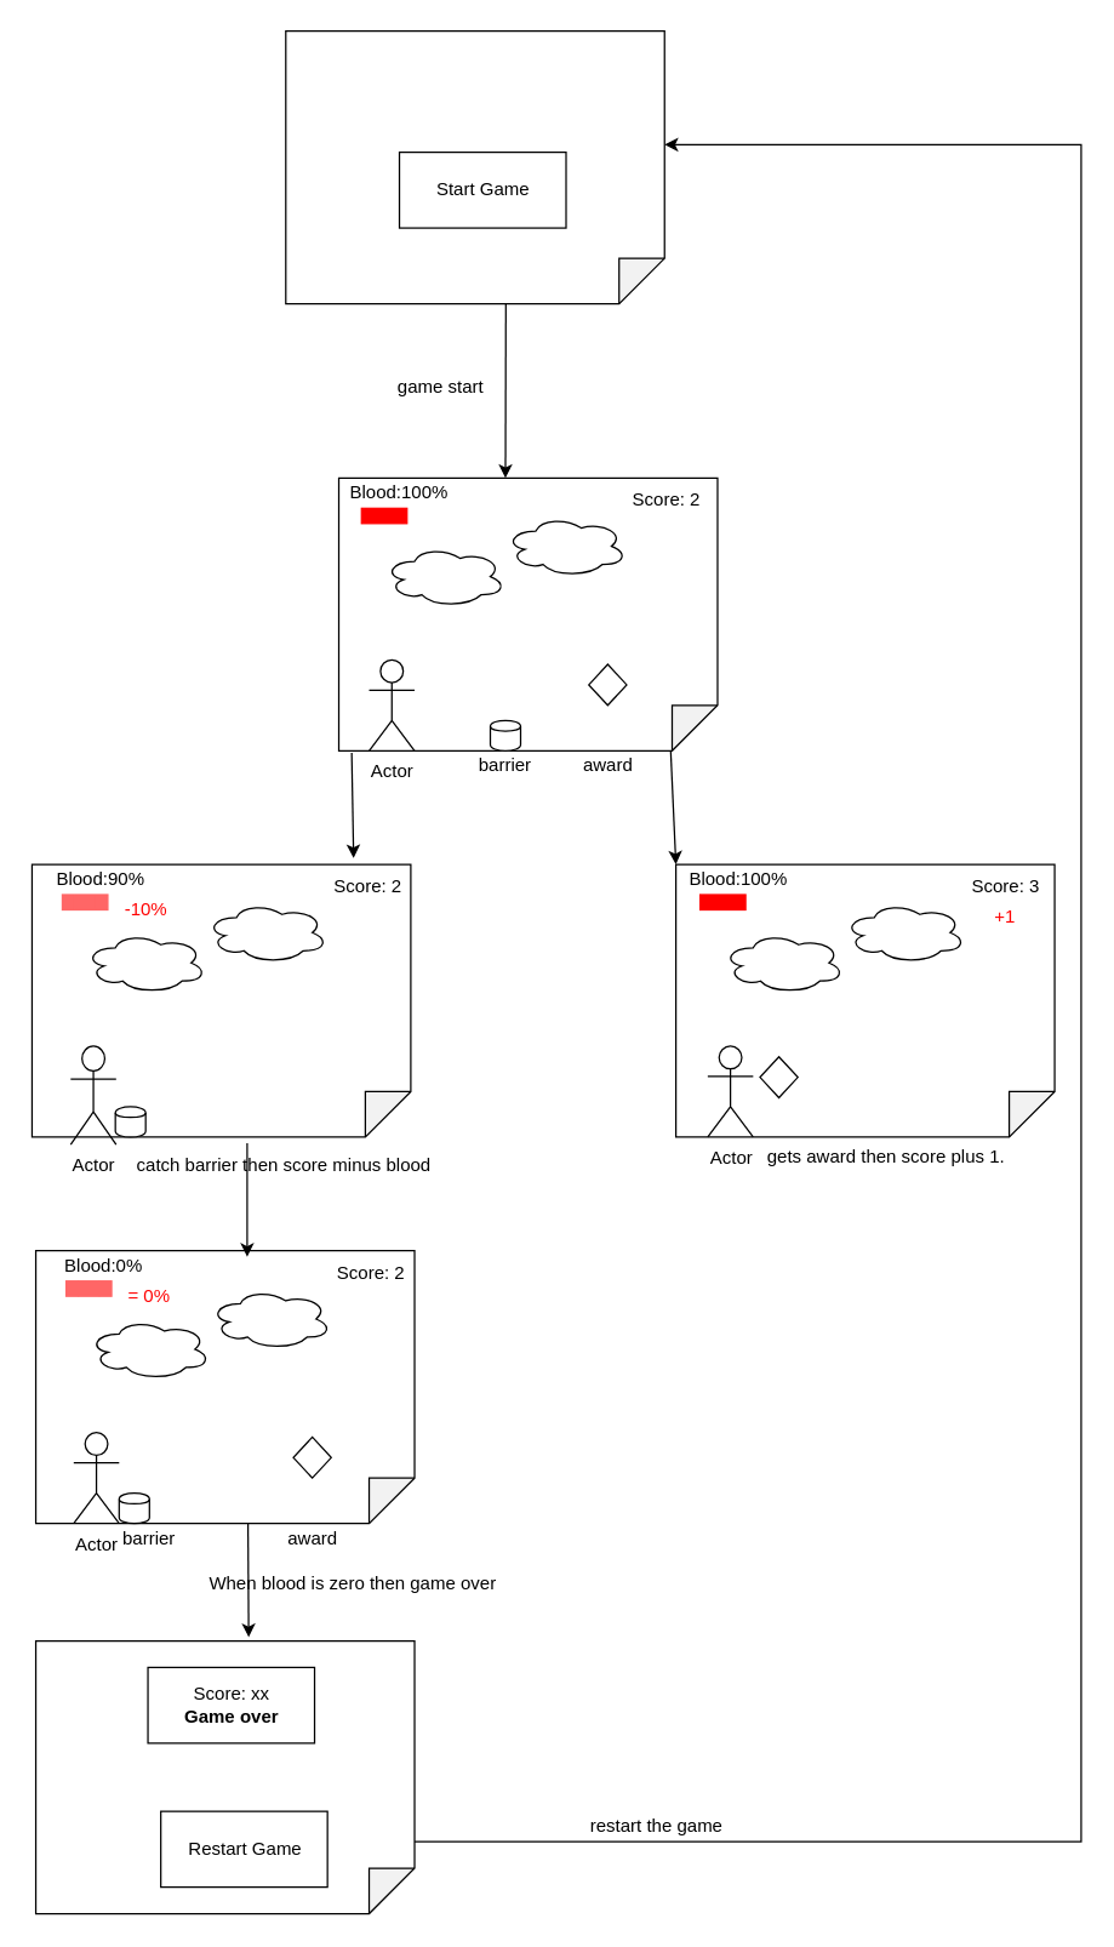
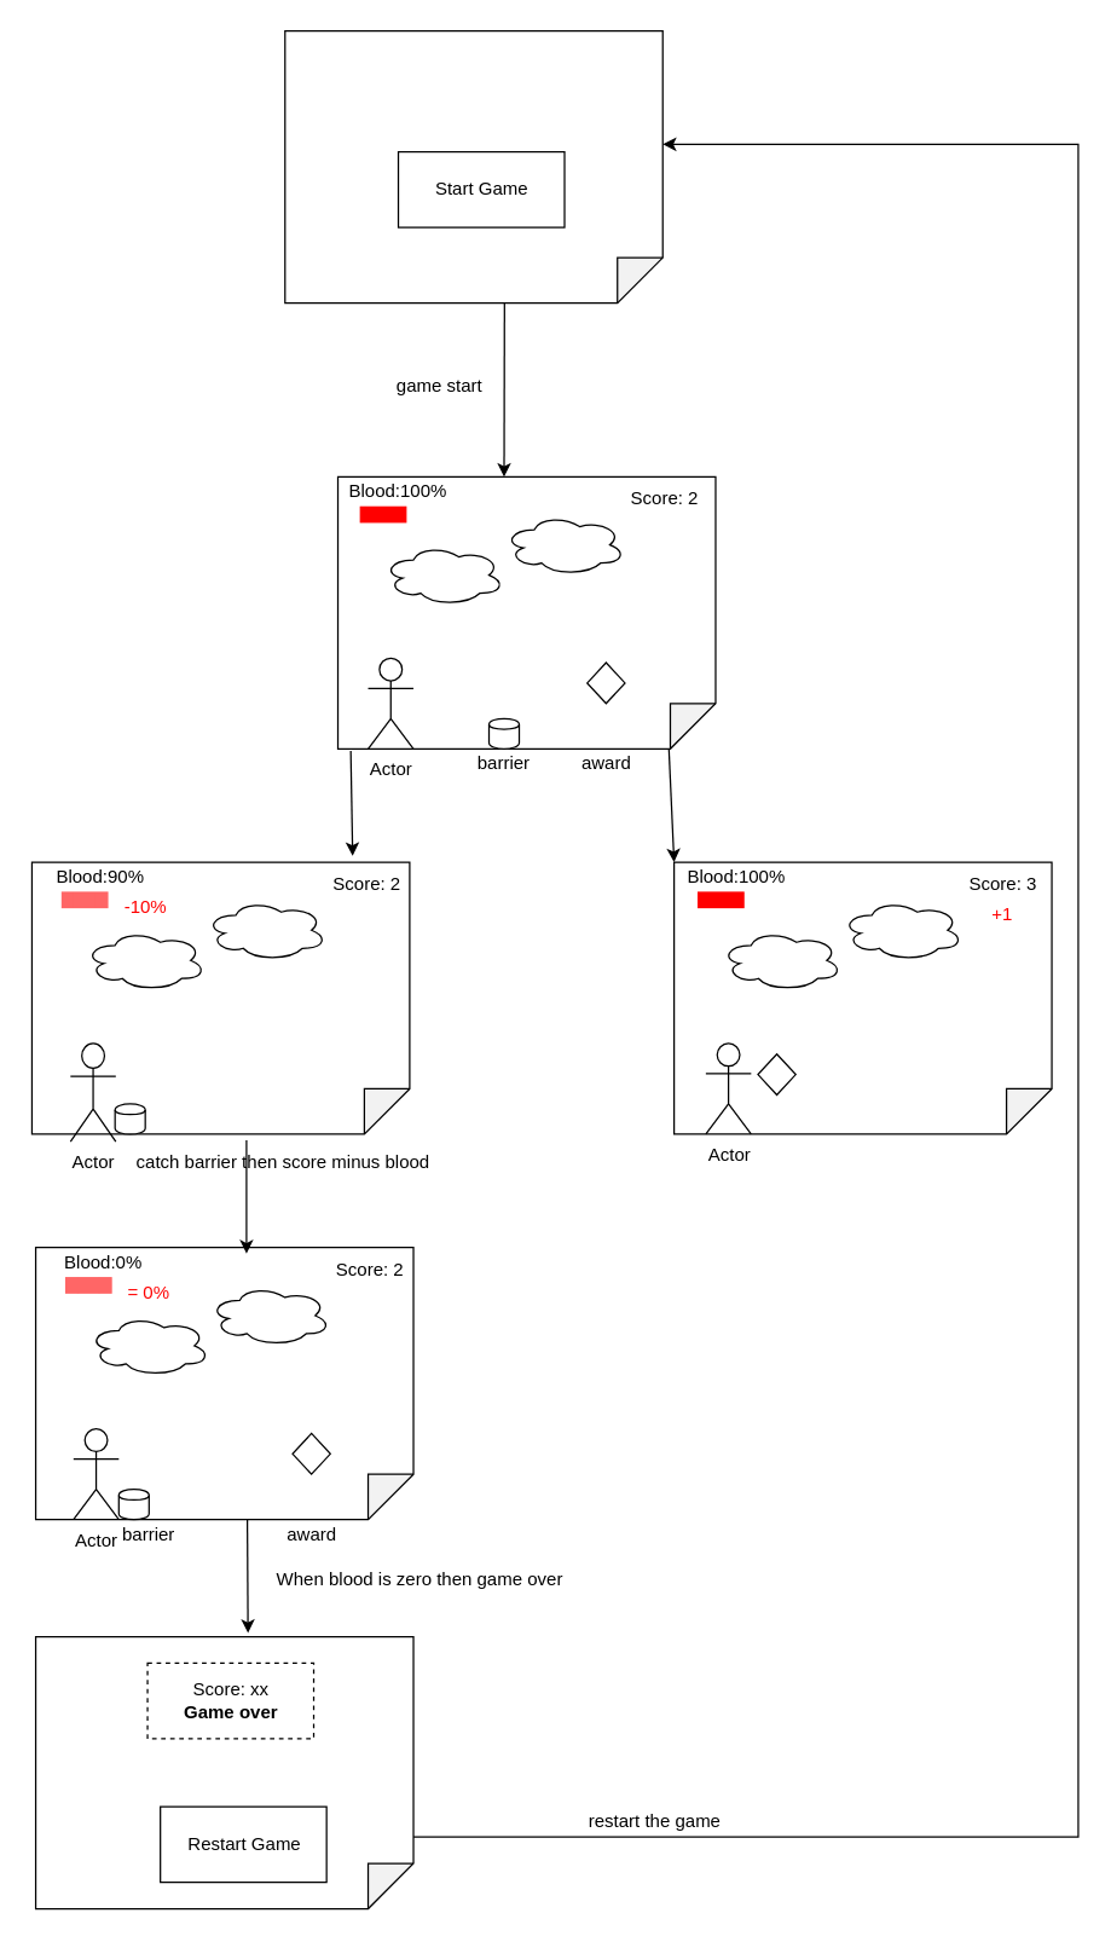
- <mxCell id="34" value="gets award then score plus 1." style="text;html=1;strokeColor=none;fillColor=none;align=center;verticalAlign=middle;whiteSpace=wrap;rounded=0;" parent="1" vertex="1"><mxGeometry x="501" y="753" width="167" height="20" as="geometry" /></mxCell>
- <mxCell id="58" value="When blood is zero then game over" style="text;html=1;strokeColor=none;fillColor=none;align=center;verticalAlign=middle;whiteSpace=wrap;rounded=0;" vertex="1" parent="1"><mxGeometry x="115.5" y="1035" width="233" height="20" as="geometry" /></mxCell>
+ <mxCell id="58" value="When blood is zero then game over" style="text;html=1;strokeColor=none;fillColor=none;align=center;verticalAlign=middle;whiteSpace=wrap;rounded=0;" vertex="1" parent="1"><mxGeometry x="160.5" y="1035" width="233" height="20" as="geometry" /></mxCell>
- <mxCell id="8" value="Score: xx&lt;br&gt;&lt;b&gt;Game over&lt;/b&gt;" style="html=1;" parent="1" vertex="1"><mxGeometry x="97" y="1100" width="110" height="50" as="geometry" /></mxCell>
+ <mxCell id="8" value="Score: xx&lt;br&gt;&lt;b&gt;Game over&lt;/b&gt;" style="html=1;dashed=1;" parent="1" vertex="1"><mxGeometry x="97" y="1100" width="110" height="50" as="geometry" /></mxCell>
